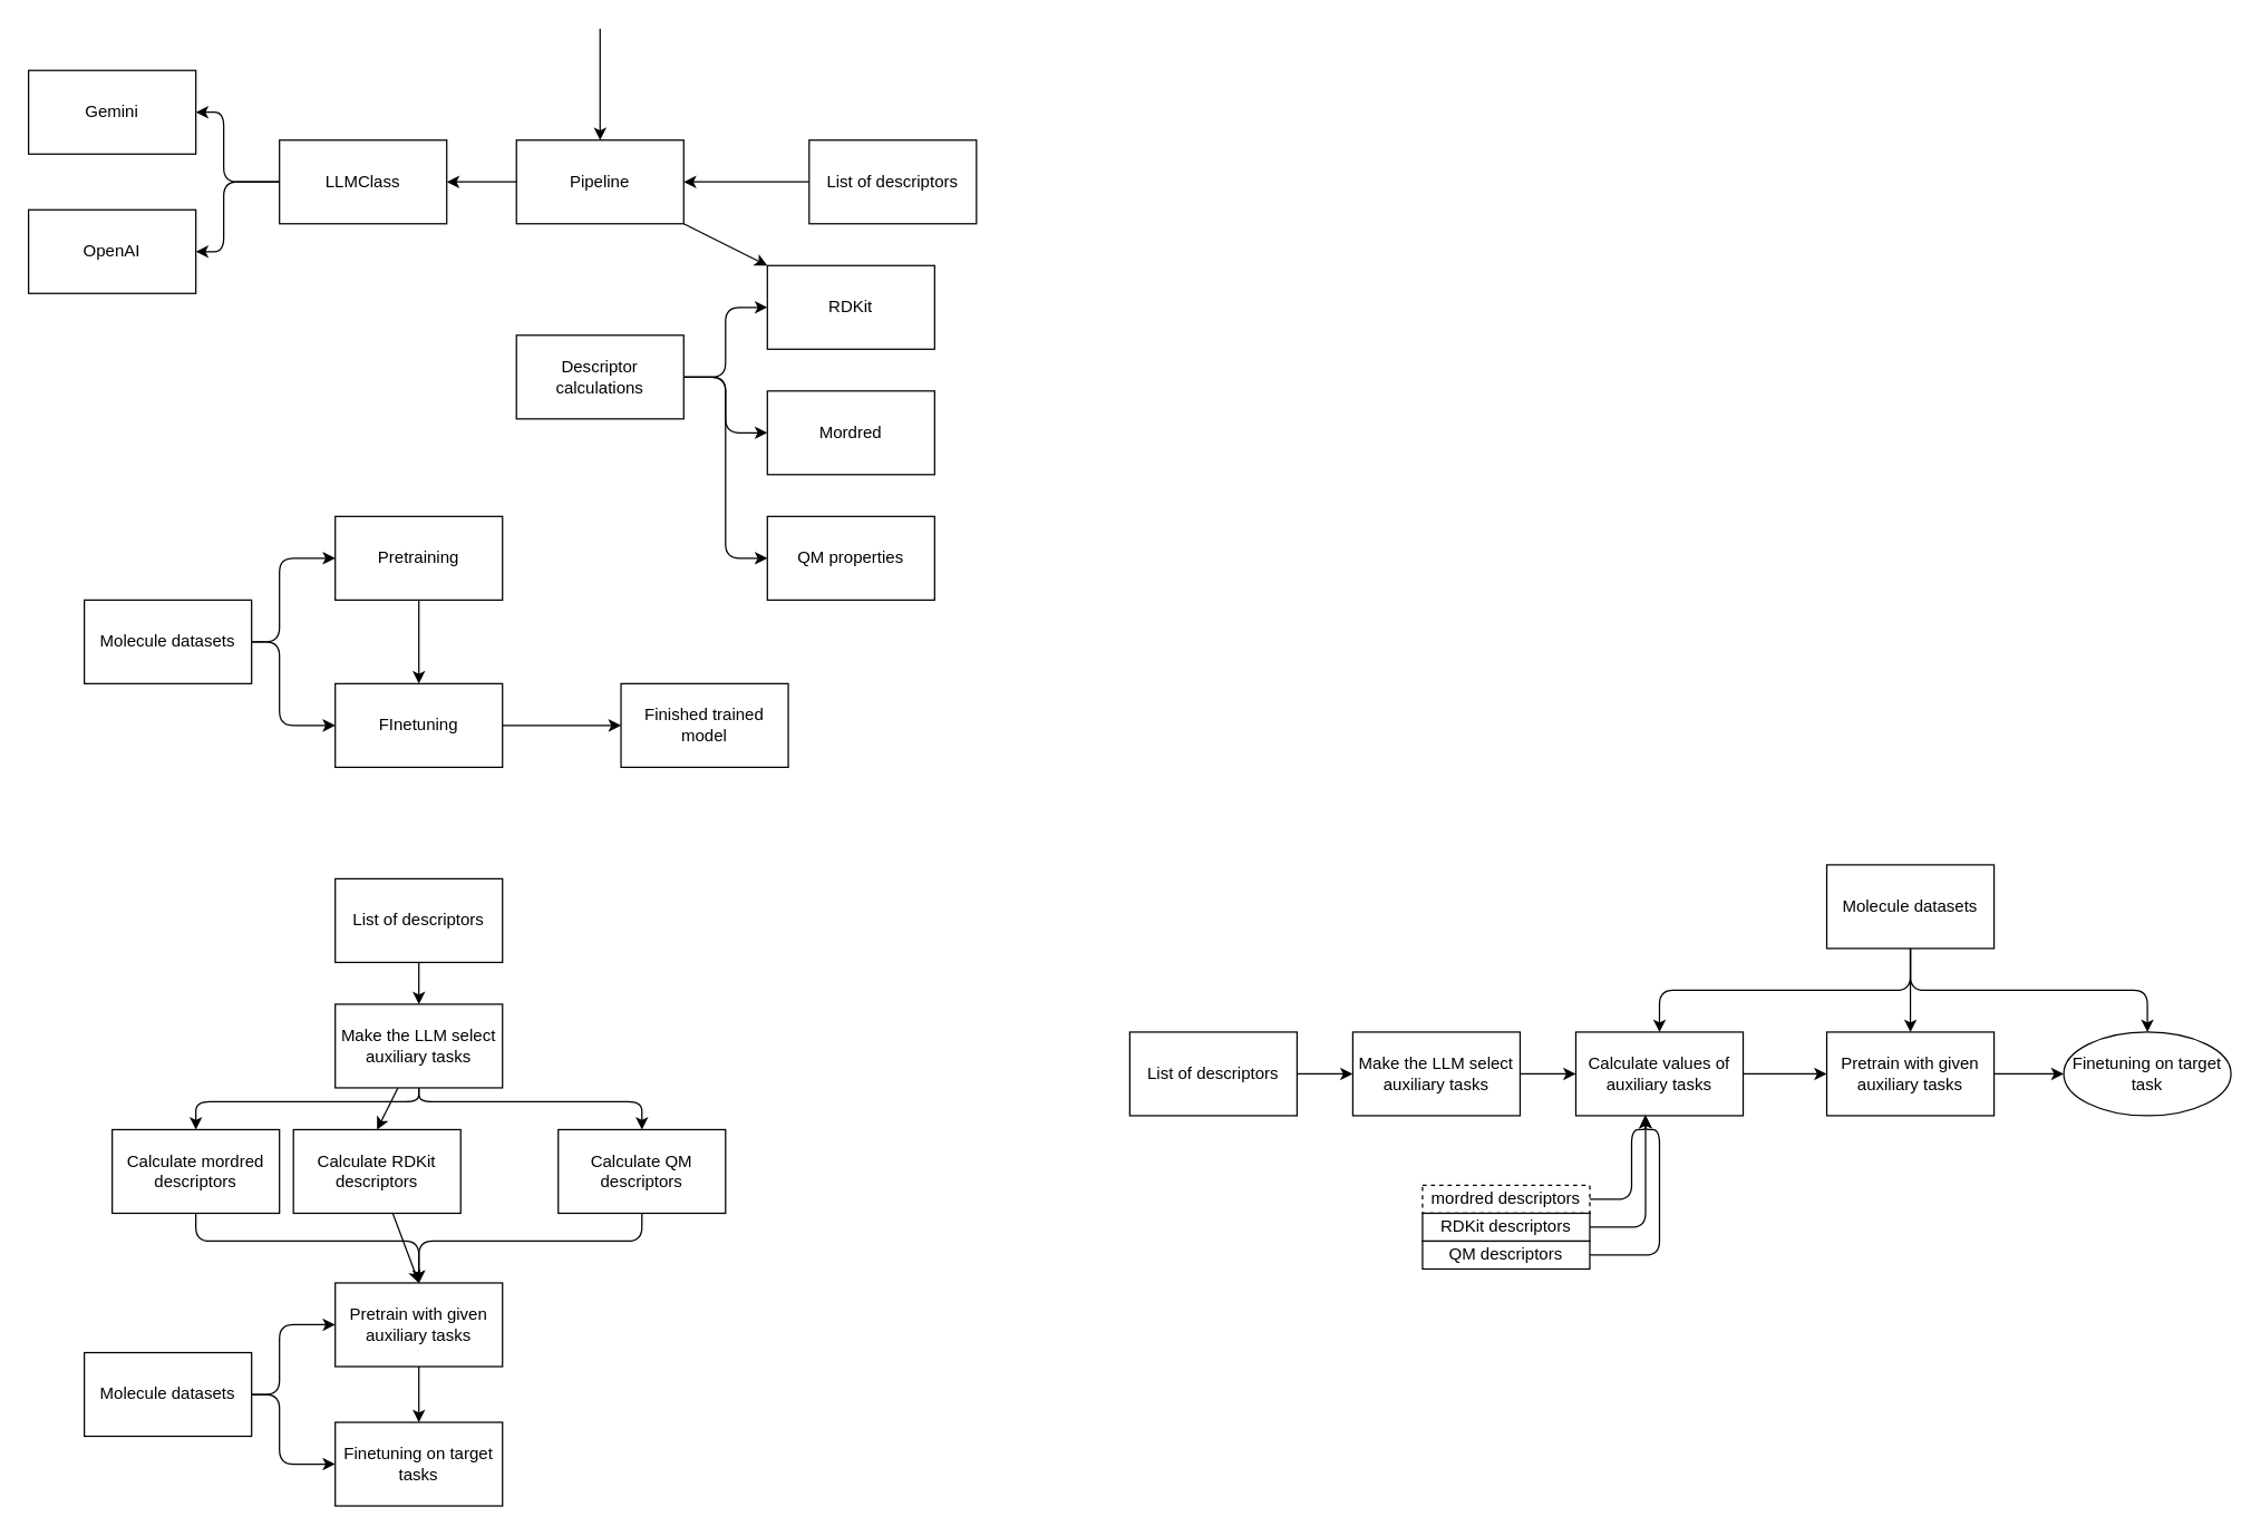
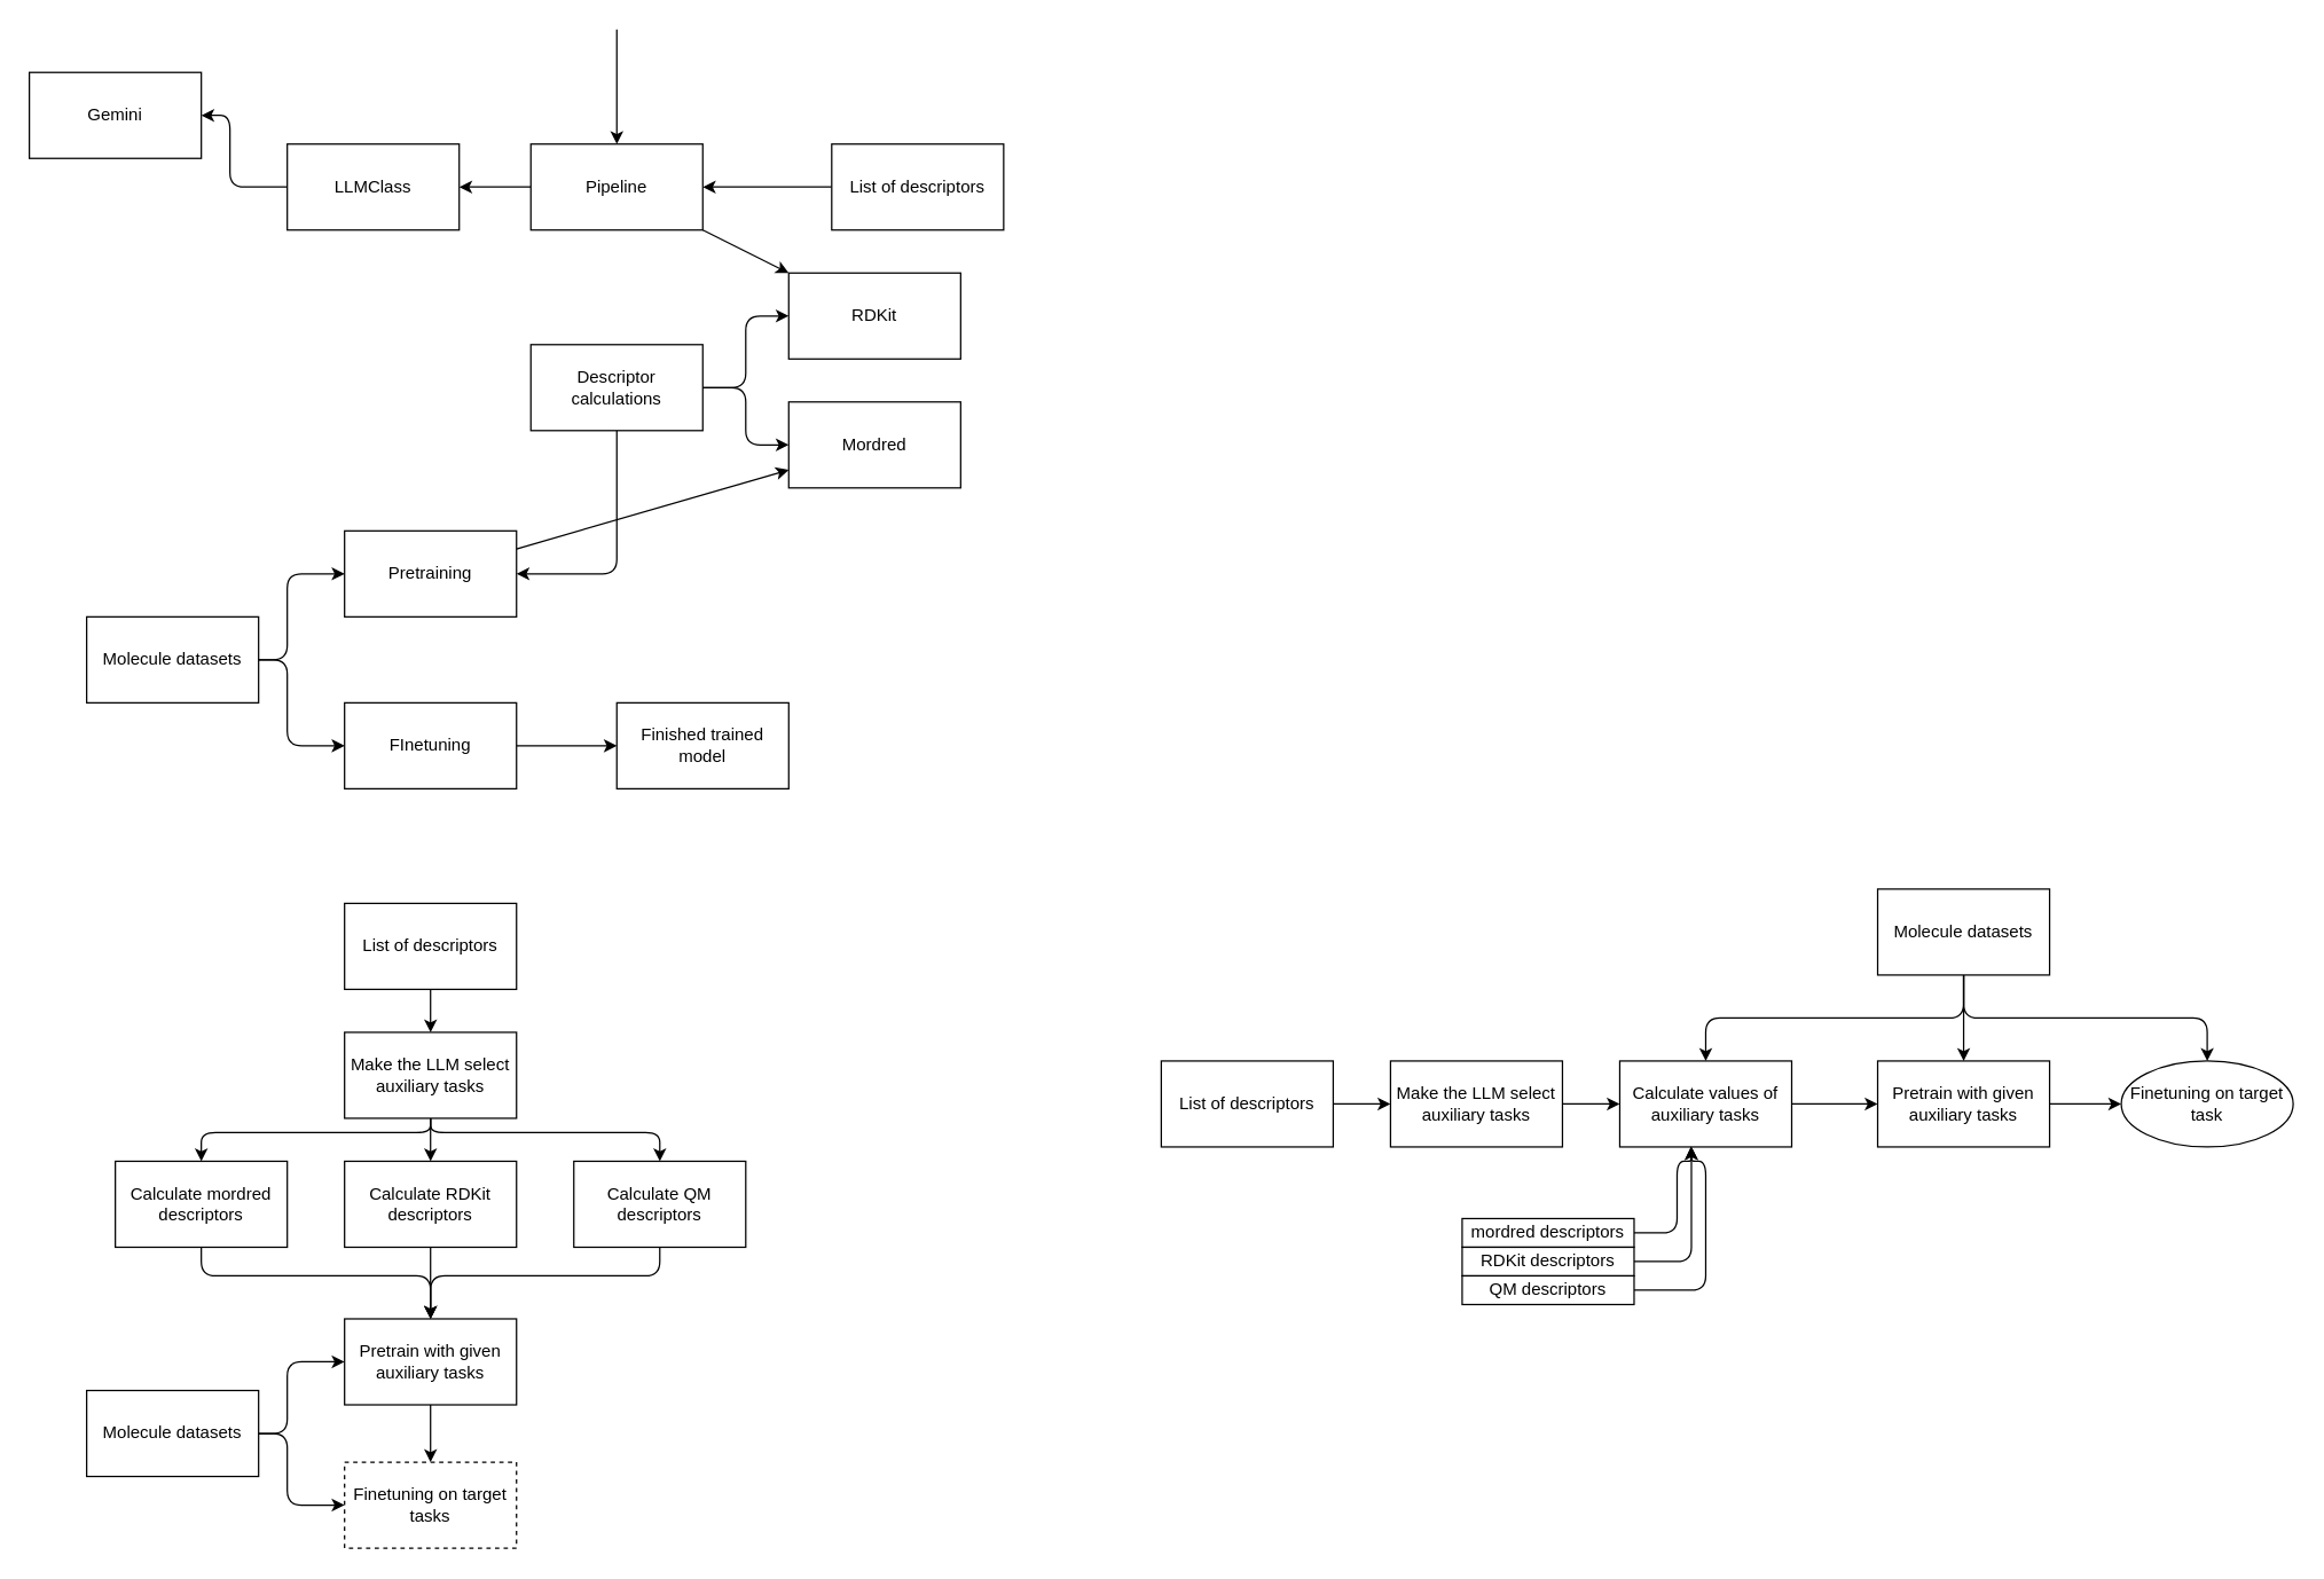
- <mxCell id="8" style="edgeStyle=none;html=1;entryX=1;entryY=0.5;entryDx=0;entryDy=0;" edge="1" parent="1" source="9" target="11"><mxGeometry relative="1" as="geometry"><Array as="points"><mxPoint x="160" y="130" /><mxPoint x="160" y="180" /></Array></mxGeometry></mxCell>
- <mxCell id="11" value="OpenAI" style="rounded=0;whiteSpace=wrap;html=1;" vertex="1" parent="1"><mxGeometry x="20" y="150" width="120" height="60" as="geometry" /></mxCell>
- <mxCell id="14" style="edgeStyle=none;html=1;entryX=0;entryY=0.5;entryDx=0;entryDy=0;exitX=1;exitY=0.5;exitDx=0;exitDy=0;" edge="1" parent="1" source="16" target="19"><mxGeometry relative="1" as="geometry"><Array as="points"><mxPoint x="520" y="270" /><mxPoint x="520" y="400" /></Array></mxGeometry></mxCell>
+ <mxCell id="15" style="edgeStyle=none;html=1;entryX=1;entryY=0.5;entryDx=0;entryDy=0;" edge="1" parent="1" source="16" target="21"><mxGeometry relative="1" as="geometry"><Array as="points"><mxPoint x="430" y="400" /></Array></mxGeometry></mxCell>
- <mxCell id="19" value="QM properties" style="rounded=0;whiteSpace=wrap;html=1;" vertex="1" parent="1"><mxGeometry x="550" y="370" width="120" height="60" as="geometry" /></mxCell>
- <mxCell id="20" style="edgeStyle=none;html=1;entryX=0.5;entryY=0;entryDx=0;entryDy=0;" edge="1" parent="1" source="21" target="27"><mxGeometry relative="1" as="geometry" /></mxCell>
+ <mxCell id="20" style="edgeStyle=none;html=1;" edge="1" parent="1" source="21" target="18"><mxGeometry relative="1" as="geometry" /></mxCell>
- <mxCell id="28" value="Finished trained model" style="whiteSpace=wrap;html=1;rounded=0;" vertex="1" parent="1"><mxGeometry x="445" y="490" width="120" height="60" as="geometry" /></mxCell>
+ <mxCell id="28" value="Finished trained model" style="whiteSpace=wrap;html=1;rounded=0;" vertex="1" parent="1"><mxGeometry x="430" y="490" width="120" height="60" as="geometry" /></mxCell>
- <mxCell id="38" value="Calculate RDKit descriptors" style="rounded=0;whiteSpace=wrap;html=1;" vertex="1" parent="1"><mxGeometry x="210" y="810" width="120" height="60" as="geometry" /></mxCell>
+ <mxCell id="38" value="Calculate RDKit descriptors" style="rounded=0;whiteSpace=wrap;html=1;" vertex="1" parent="1"><mxGeometry x="240" y="810" width="120" height="60" as="geometry" /></mxCell>
- <mxCell id="61" value="mordred descriptors" style="rounded=0;whiteSpace=wrap;html=1;dashed=1;" vertex="1" parent="1"><mxGeometry x="1020" y="850" width="120" height="20" as="geometry" /></mxCell>
+ <mxCell id="61" value="mordred descriptors" style="rounded=0;whiteSpace=wrap;html=1;" vertex="1" parent="1"><mxGeometry x="1020" y="850" width="120" height="20" as="geometry" /></mxCell>
- <mxCell id="43" value="Finetuning on target tasks" style="rounded=0;whiteSpace=wrap;html=1;" vertex="1" parent="1"><mxGeometry x="240" y="1020" width="120" height="60" as="geometry" /></mxCell>
+ <mxCell id="43" value="Finetuning on target tasks" style="rounded=0;whiteSpace=wrap;html=1;dashed=1;" vertex="1" parent="1"><mxGeometry x="240" y="1020" width="120" height="60" as="geometry" /></mxCell>
